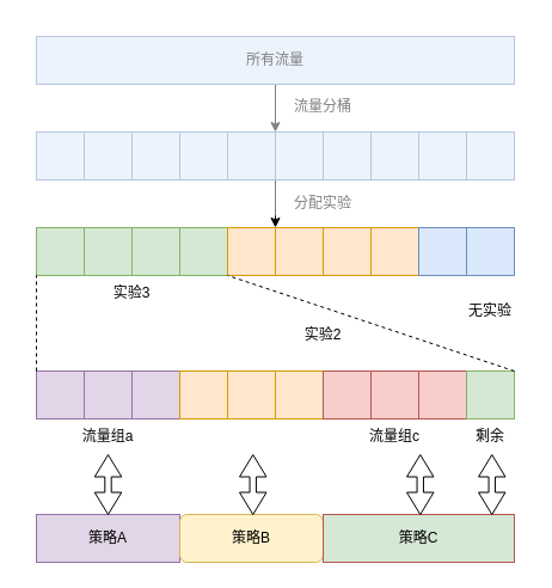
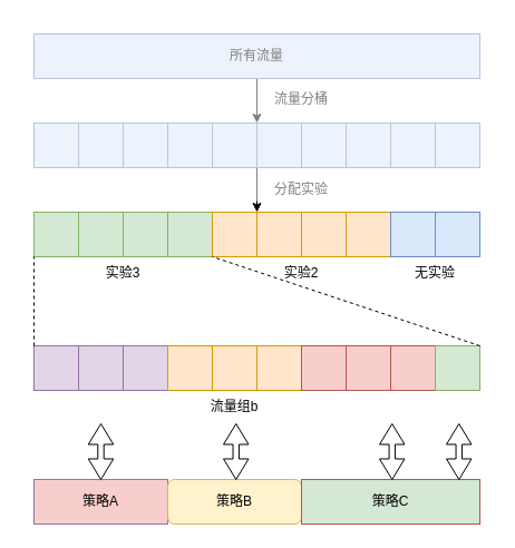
- <mxCell id="29" value="无实验" style="text;html=1;strokeColor=none;fillColor=none;align=center;verticalAlign=middle;whiteSpace=wrap;rounded=0;" vertex="1" parent="1"><mxGeometry x="380" y="245" width="60" height="30" as="geometry" /></mxCell>
+ <mxCell id="29" value="无实验" style="text;html=1;strokeColor=none;fillColor=none;align=center;verticalAlign=middle;whiteSpace=wrap;rounded=0;" vertex="1" parent="1"><mxGeometry x="360" y="230" width="60" height="30" as="geometry" /></mxCell>
- <mxCell id="28" value="实验2" style="text;html=1;strokeColor=none;fillColor=none;align=center;verticalAlign=middle;whiteSpace=wrap;rounded=0;" vertex="1" parent="1"><mxGeometry x="240" y="265" width="60" height="30" as="geometry" /></mxCell>
+ <mxCell id="28" value="实验2" style="text;html=1;strokeColor=none;fillColor=none;align=center;verticalAlign=middle;whiteSpace=wrap;rounded=0;" vertex="1" parent="1"><mxGeometry x="240" y="230" width="60" height="30" as="geometry" /></mxCell>
- <mxCell id="41" value="流量组a" style="text;html=1;strokeColor=none;fillColor=none;align=center;verticalAlign=middle;whiteSpace=wrap;rounded=0;" vertex="1" parent="1"><mxGeometry x="60" y="350" width="60" height="30" as="geometry" /></mxCell>
+ <mxCell id="42" value="流量组b" style="text;html=1;strokeColor=none;fillColor=none;align=center;verticalAlign=middle;whiteSpace=wrap;rounded=0;" vertex="1" parent="1"><mxGeometry x="180" y="350" width="60" height="30" as="geometry" /></mxCell>
- <mxCell id="43" value="流量组c" style="text;html=1;strokeColor=none;fillColor=none;align=center;verticalAlign=middle;whiteSpace=wrap;rounded=0;" vertex="1" parent="1"><mxGeometry x="300" y="350" width="60" height="30" as="geometry" /></mxCell>
- <mxCell id="46" value="剩余" style="text;html=1;strokeColor=none;fillColor=none;align=center;verticalAlign=middle;whiteSpace=wrap;rounded=0;" vertex="1" parent="1"><mxGeometry x="380" y="350" width="60" height="30" as="geometry" /></mxCell>
- <mxCell id="47" value="策略A" style="rounded=0;whiteSpace=wrap;html=1;fillColor=#e1d5e7;strokeColor=#9673a6;" vertex="1" parent="1"><mxGeometry x="30" y="430" width="120" height="40" as="geometry" /></mxCell>
+ <mxCell id="47" value="策略A" style="rounded=0;whiteSpace=wrap;html=1;fillColor=#f8cecc;strokeColor=#9673a6;" vertex="1" parent="1"><mxGeometry x="30" y="430" width="120" height="40" as="geometry" /></mxCell>
